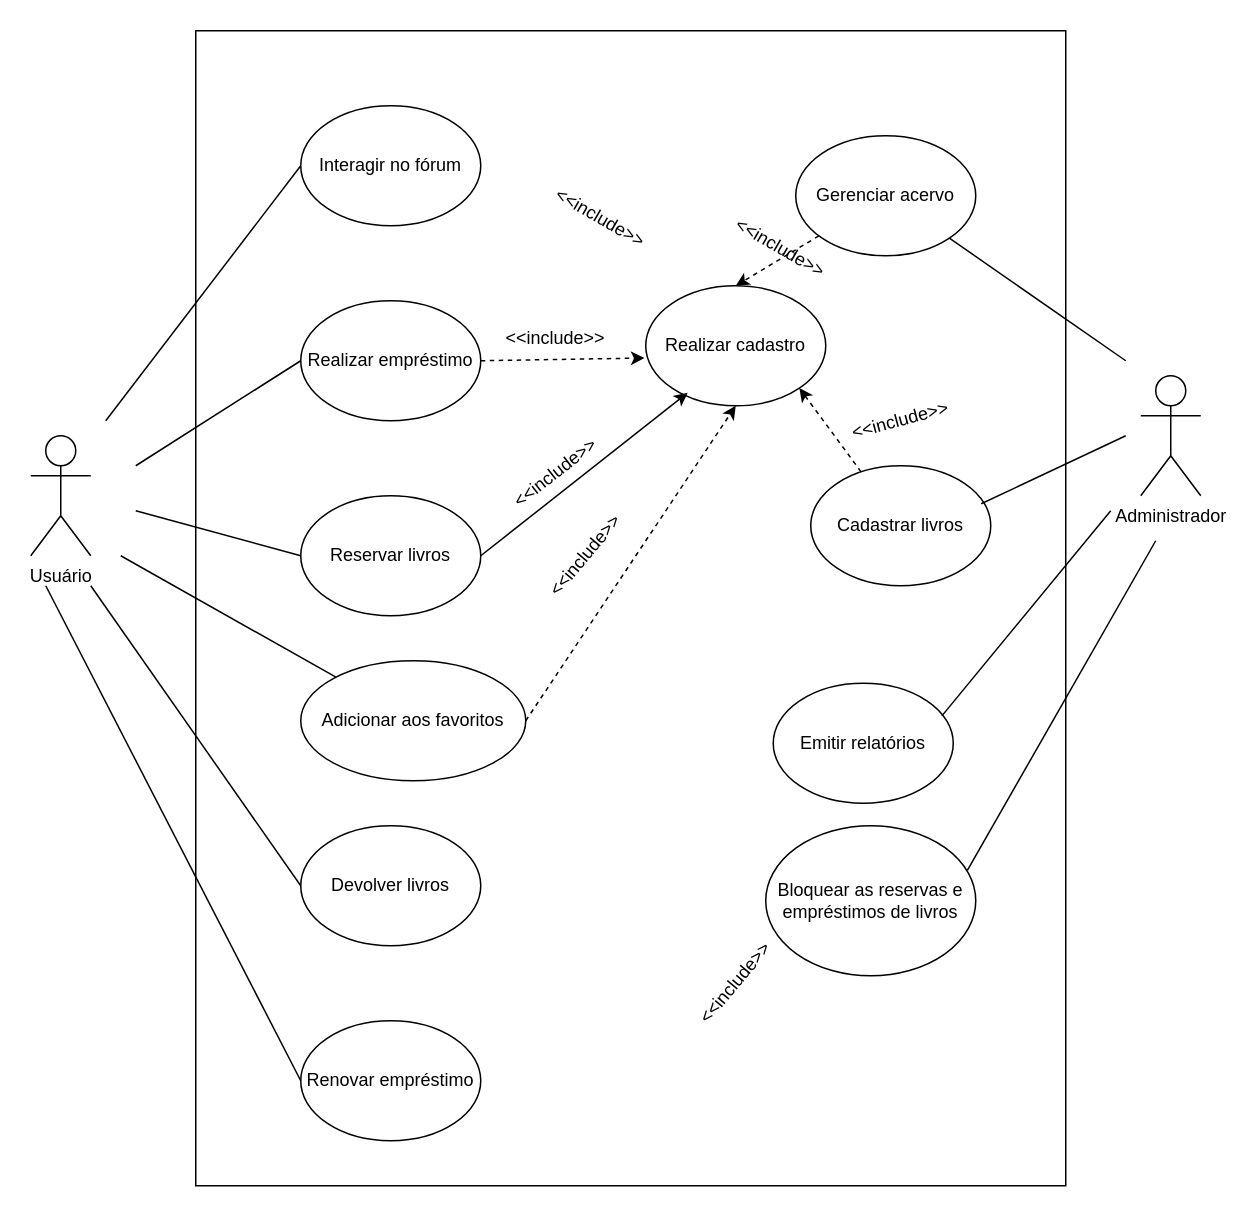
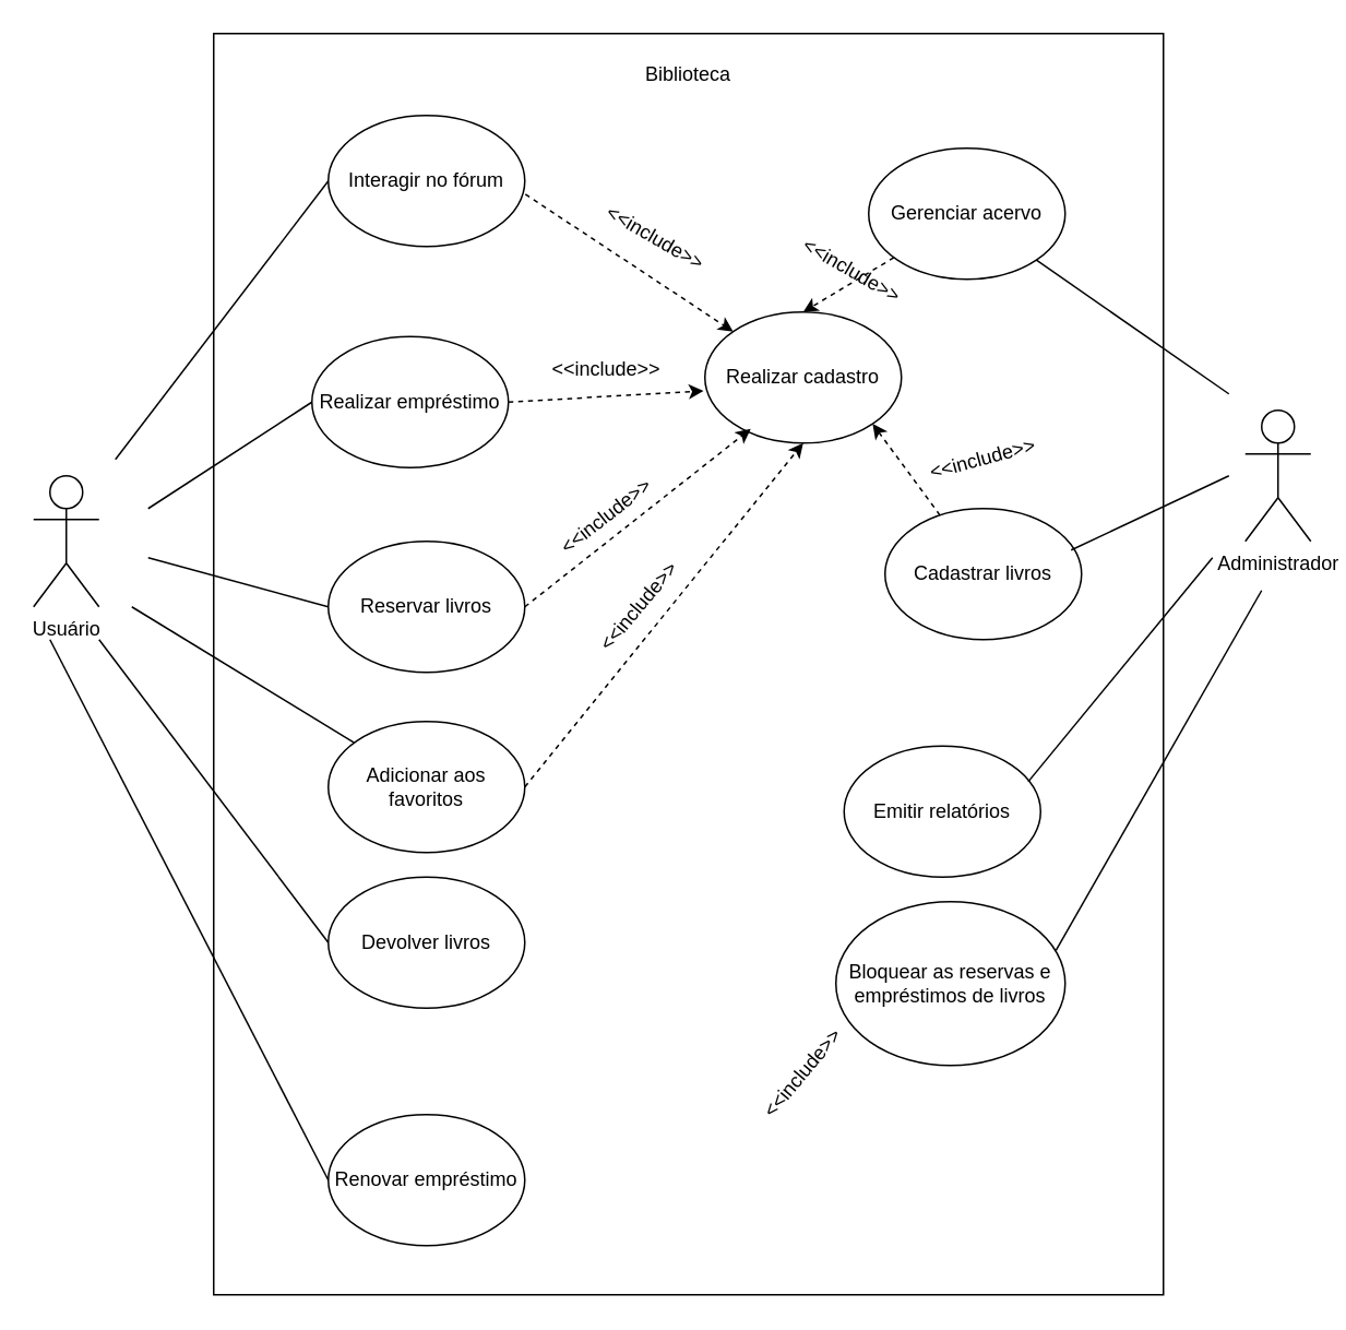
+ <mxCell id="39" value="Biblioteca" style="text;html=1;align=center;verticalAlign=middle;whiteSpace=wrap;rounded=0;" vertex="1" parent="1"><mxGeometry x="390" y="30" width="60" height="30" as="geometry" /></mxCell>
+ <mxCell id="19" value="" style="endArrow=classic;html=1;rounded=0;dashed=1;exitX=1.003;exitY=0.602;exitDx=0;exitDy=0;exitPerimeter=0;" parent="1" source="10" target="13" edge="1"><mxGeometry width="50" height="50" relative="1" as="geometry"><mxPoint x="390" y="370" as="sourcePoint" /><mxPoint x="440" y="320" as="targetPoint" /></mxGeometry></mxCell>
- <mxCell id="6" value="&lt;div&gt;Realizar empréstimo&lt;/div&gt;" style="ellipse;whiteSpace=wrap;html=1;" parent="1" vertex="1"><mxGeometry x="200" y="200" width="120" height="80" as="geometry" /></mxCell>
+ <mxCell id="6" value="&lt;div&gt;Realizar empréstimo&lt;/div&gt;" style="ellipse;whiteSpace=wrap;html=1;" parent="1" vertex="1"><mxGeometry x="190" y="205" width="120" height="80" as="geometry" /></mxCell>
- <mxCell id="23" value="" style="endArrow=classic;html=1;rounded=0;dashed=0;exitX=1;exitY=0.5;exitDx=0;exitDy=0;entryX=0.233;entryY=0.892;entryDx=0;entryDy=0;entryPerimeter=0;" parent="1" source="8" target="13" edge="1"><mxGeometry width="50" height="50" relative="1" as="geometry"><mxPoint x="430" y="380" as="sourcePoint" /><mxPoint x="507" y="459" as="targetPoint" /></mxGeometry></mxCell>
+ <mxCell id="23" value="" style="endArrow=classic;html=1;rounded=0;dashed=1;exitX=1;exitY=0.5;exitDx=0;exitDy=0;entryX=0.233;entryY=0.892;entryDx=0;entryDy=0;entryPerimeter=0;" parent="1" source="8" target="13" edge="1"><mxGeometry width="50" height="50" relative="1" as="geometry"><mxPoint x="430" y="380" as="sourcePoint" /><mxPoint x="507" y="459" as="targetPoint" /></mxGeometry></mxCell>
- <mxCell id="11" value="&lt;div&gt;Adicionar aos favoritos&lt;/div&gt;" style="ellipse;whiteSpace=wrap;html=1;" parent="1" vertex="1"><mxGeometry x="200" y="440" width="150" height="80" as="geometry" /></mxCell>
+ <mxCell id="11" value="&lt;div&gt;Adicionar aos favoritos&lt;/div&gt;" style="ellipse;whiteSpace=wrap;html=1;" parent="1" vertex="1"><mxGeometry x="200" y="440" width="120" height="80" as="geometry" /></mxCell>
- <mxCell id="5" value="&lt;div&gt;Devolver livros&lt;/div&gt;" style="ellipse;whiteSpace=wrap;html=1;" parent="1" vertex="1"><mxGeometry x="200" y="550" width="120" height="80" as="geometry" /></mxCell>
+ <mxCell id="5" value="&lt;div&gt;Devolver livros&lt;/div&gt;" style="ellipse;whiteSpace=wrap;html=1;" parent="1" vertex="1"><mxGeometry x="200" y="535" width="120" height="80" as="geometry" /></mxCell>
